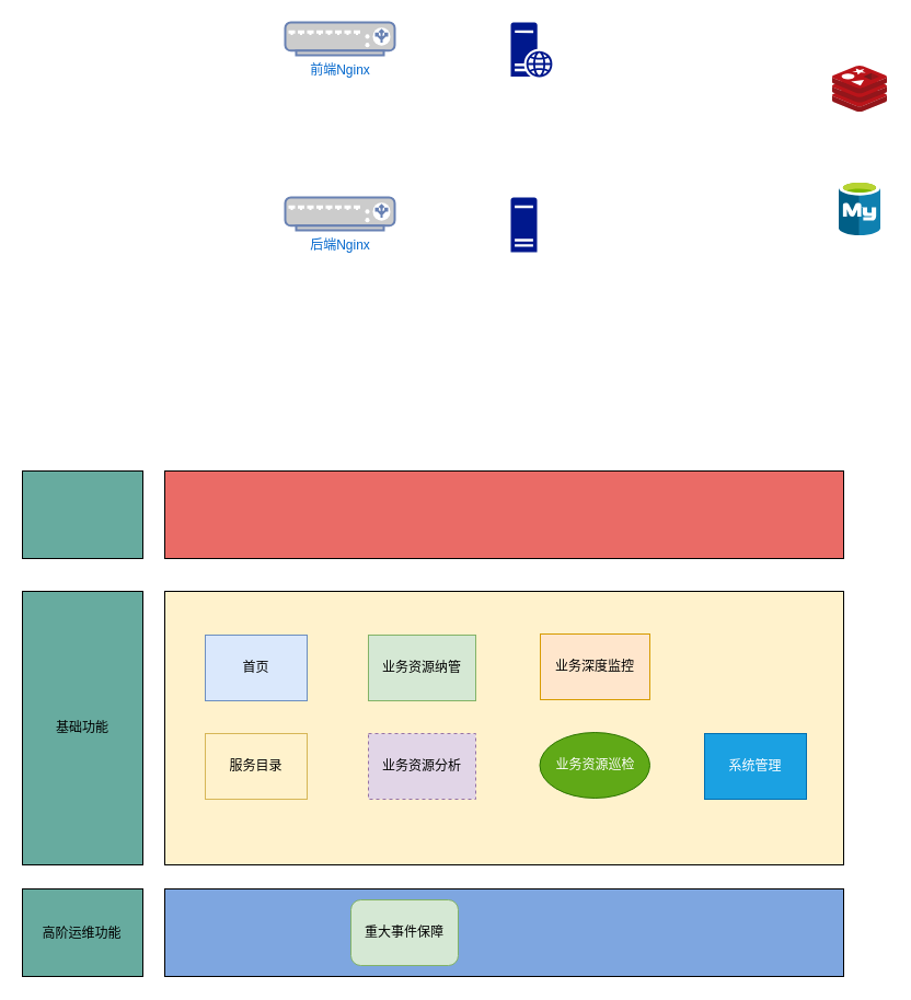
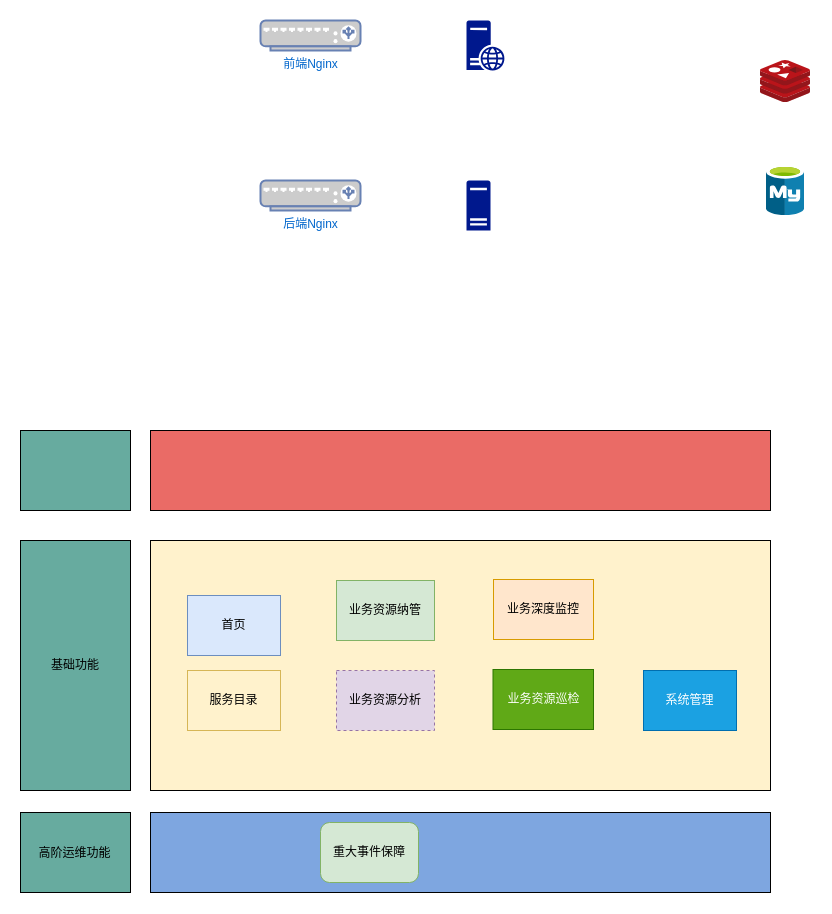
- <mxCell id="16" value="首页" style="rounded=0;whiteSpace=wrap;html=1;fillColor=#dae8fc;strokeColor=#6c8ebf;" vertex="1" parent="1"><mxGeometry x="187" y="580" width="93" height="60" as="geometry" /></mxCell>
+ <mxCell id="16" value="首页" style="rounded=0;whiteSpace=wrap;html=1;fillColor=#dae8fc;strokeColor=#6c8ebf;" vertex="1" parent="1"><mxGeometry x="187" y="595" width="93" height="60" as="geometry" /></mxCell>
- <mxCell id="21" value="业务资源巡检" style="ellipse;whiteSpace=wrap;html=1;fillColor=#60a917;fontColor=#ffffff;strokeColor=#2D7600;" vertex="1" parent="1"><mxGeometry x="492.5" y="669" width="100.5" height="60" as="geometry" /></mxCell>
+ <mxCell id="21" value="业务资源巡检" style="rounded=0;whiteSpace=wrap;html=1;fillColor=#60a917;fontColor=#ffffff;strokeColor=#2D7600;" vertex="1" parent="1"><mxGeometry x="492.5" y="669" width="100.5" height="60" as="geometry" /></mxCell>
